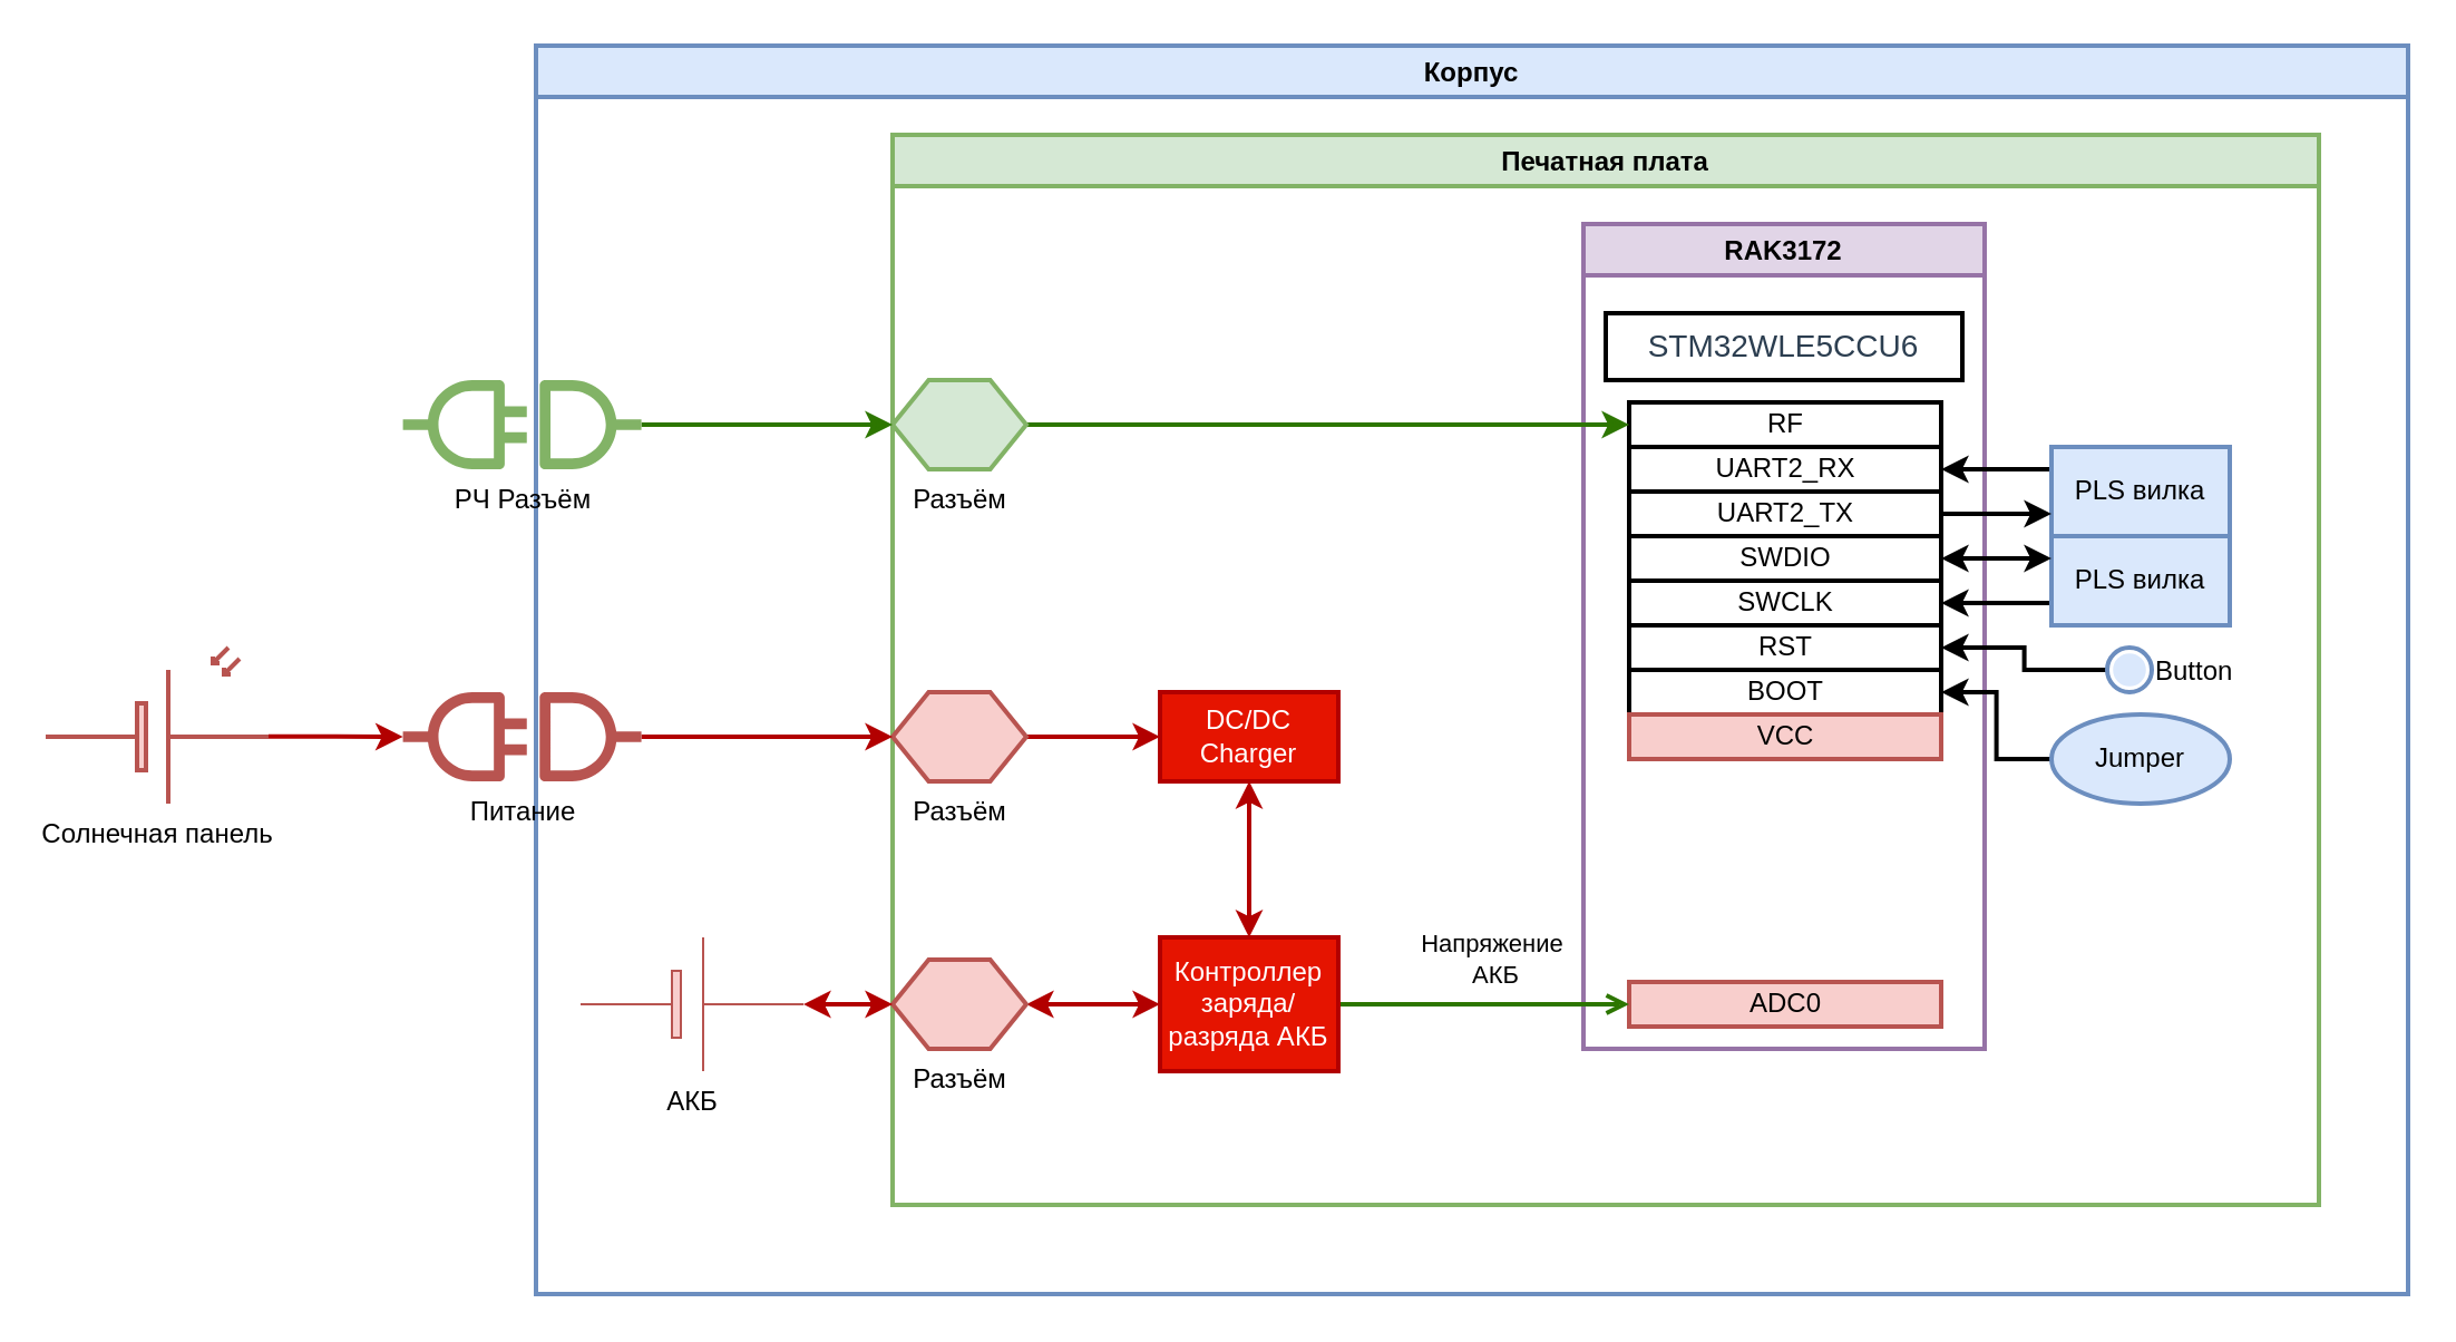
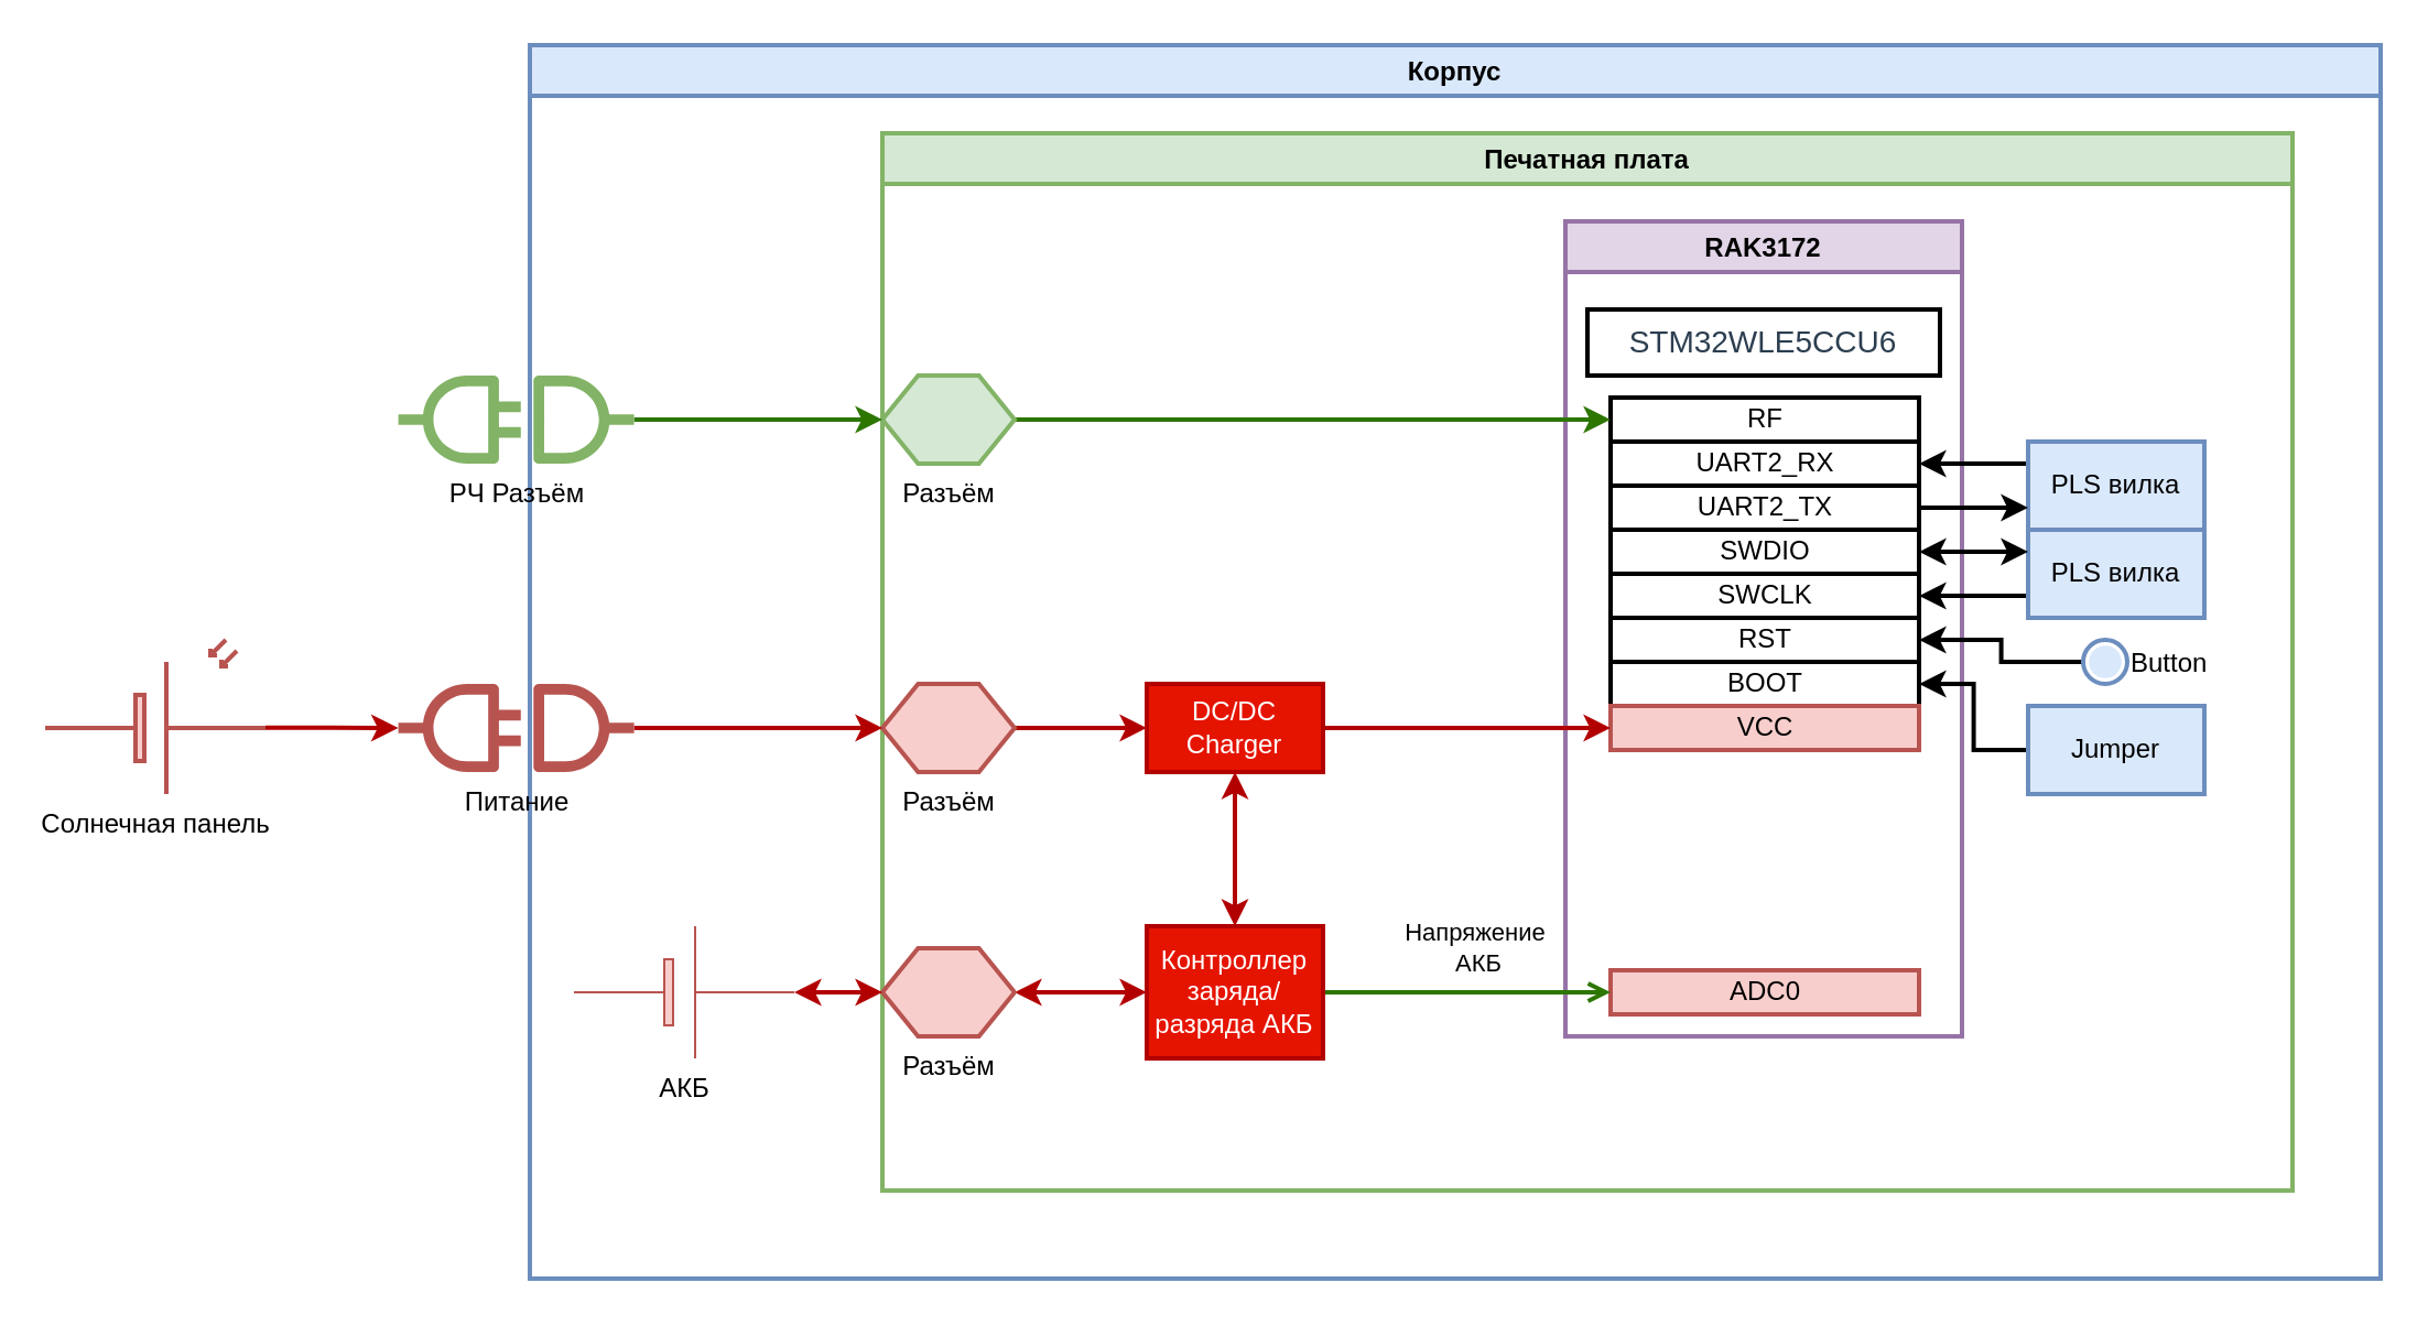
+ <mxCell id="21" style="edgeStyle=orthogonalEdgeStyle;rounded=0;orthogonalLoop=1;jettySize=auto;html=1;exitX=1;exitY=0.5;exitDx=0;exitDy=0;entryX=0;entryY=0.5;entryDx=0;entryDy=0;startArrow=none;startFill=0;strokeWidth=2;fillColor=#e51400;strokeColor=#B20000;" parent="3" source="22" target="13" edge="1"><mxGeometry relative="1" as="geometry" /></mxCell>
- <mxCell id="26" value="Jumper" style="ellipse;whiteSpace=wrap;html=1;strokeWidth=2;fillColor=#dae8fc;strokeColor=#6c8ebf;" parent="3" vertex="1"><mxGeometry x="520" y="260" width="80" height="40" as="geometry" /></mxCell>
+ <mxCell id="26" value="Jumper" style="rounded=0;whiteSpace=wrap;html=1;strokeWidth=2;fillColor=#dae8fc;strokeColor=#6c8ebf;" parent="3" vertex="1"><mxGeometry x="520" y="260" width="80" height="40" as="geometry" /></mxCell>
